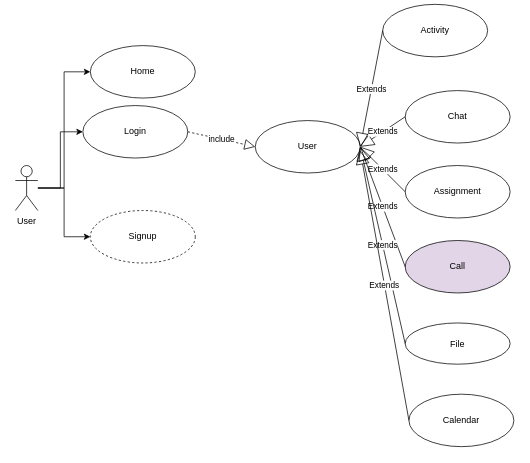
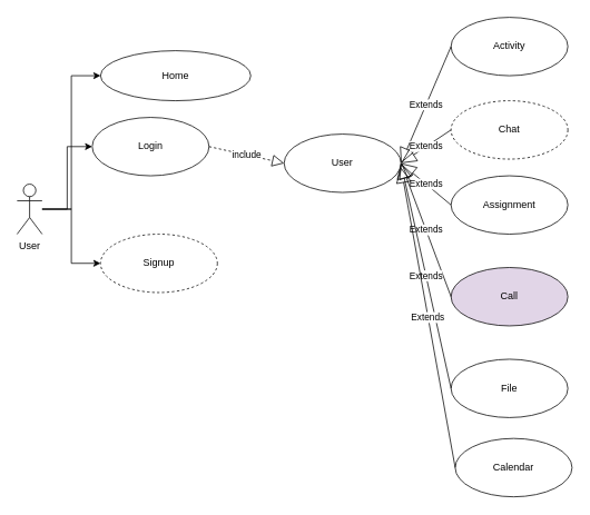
- <mxCell id="11" value="Activity" style="ellipse;whiteSpace=wrap;html=1;" vertex="1" parent="1"><mxGeometry x="510" y="5" width="140" height="70" as="geometry" /></mxCell>
+ <mxCell id="11" value="Activity" style="ellipse;whiteSpace=wrap;html=1;" vertex="1" parent="1"><mxGeometry x="540" y="20" width="140" height="70" as="geometry" /></mxCell>
- <mxCell id="6" value="Home" style="ellipse;whiteSpace=wrap;html=1;" vertex="1" parent="1"><mxGeometry x="120" y="60" width="140" height="70" as="geometry" /></mxCell>
+ <mxCell id="6" value="Home" style="ellipse;whiteSpace=wrap;html=1;" vertex="1" parent="1"><mxGeometry x="120" y="60" width="180" height="60" as="geometry" /></mxCell>
- <mxCell id="12" value="Chat" style="ellipse;whiteSpace=wrap;html=1;" vertex="1" parent="1"><mxGeometry x="540" y="120" width="140" height="70" as="geometry" /></mxCell>
+ <mxCell id="12" value="Chat" style="ellipse;whiteSpace=wrap;html=1;dashed=1;" vertex="1" parent="1"><mxGeometry x="540" y="120" width="140" height="70" as="geometry" /></mxCell>
- <mxCell id="13" value="Assignment" style="ellipse;whiteSpace=wrap;html=1;" vertex="1" parent="1"><mxGeometry x="540" y="220" width="140" height="70" as="geometry" /></mxCell>
+ <mxCell id="13" value="Assignment" style="ellipse;whiteSpace=wrap;html=1;" vertex="1" parent="1"><mxGeometry x="540" y="210" width="140" height="70" as="geometry" /></mxCell>
- <mxCell id="15" value="File" style="ellipse;whiteSpace=wrap;html=1;" vertex="1" parent="1"><mxGeometry x="540" y="430" width="140" height="55" as="geometry" /></mxCell>
+ <mxCell id="15" value="File" style="ellipse;whiteSpace=wrap;html=1;" vertex="1" parent="1"><mxGeometry x="540" y="430" width="140" height="70" as="geometry" /></mxCell>
